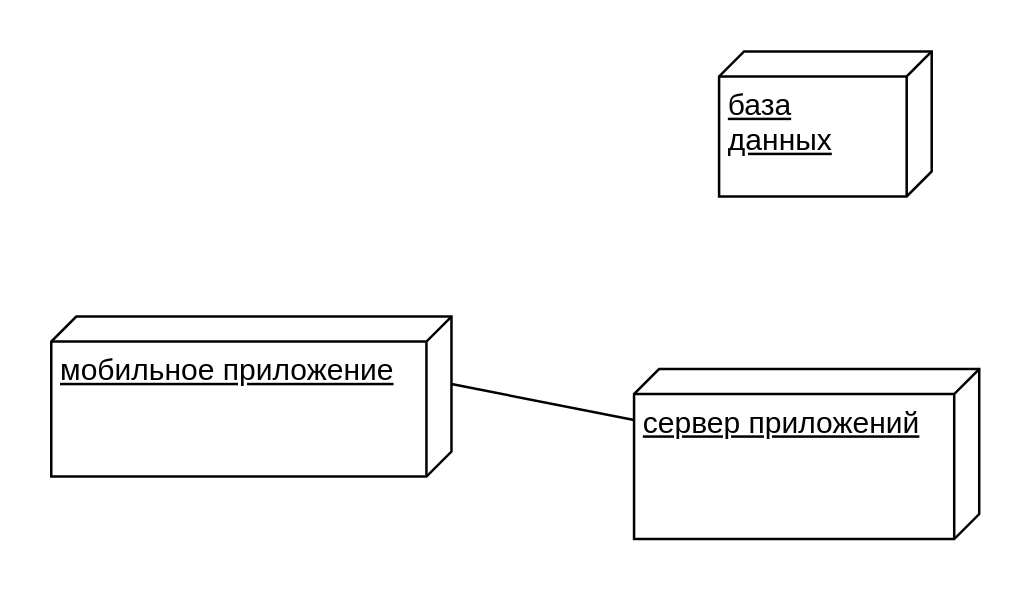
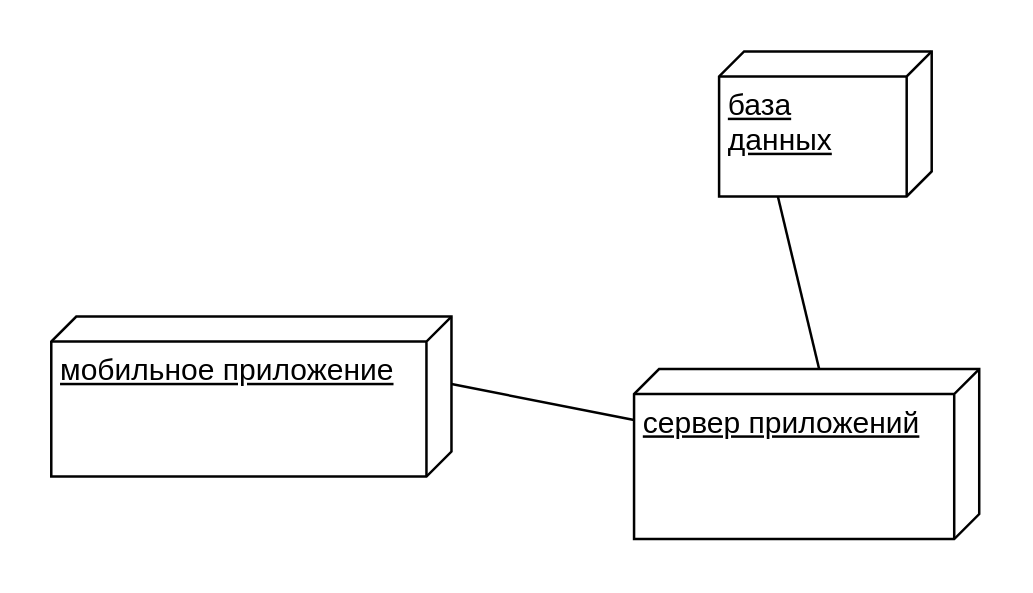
+ <mxCell id="6" style="edgeStyle=none;curved=1;rounded=0;orthogonalLoop=1;jettySize=auto;html=1;exitX=0;exitY=0;exitDx=0;exitDy=64;exitPerimeter=0;entryX=0;entryY=0;entryDx=58;entryDy=61.5;entryPerimeter=0;fontSize=12;startSize=8;endSize=8;endArrow=none;startFill=0;" edge="1" parent="1" source="4" target="5"><mxGeometry relative="1" as="geometry" /></mxCell>
